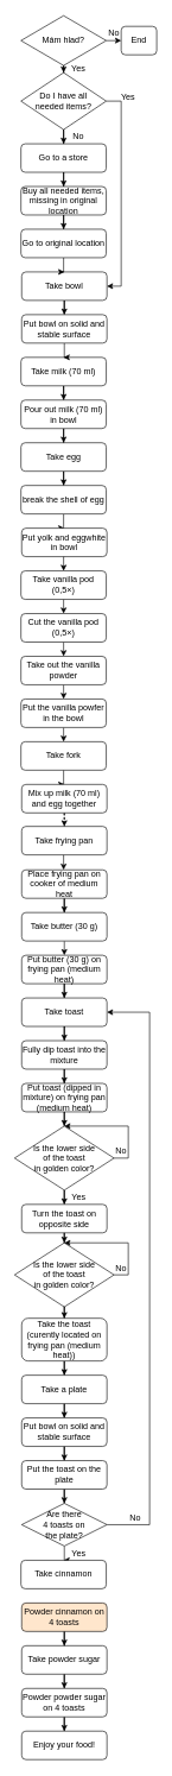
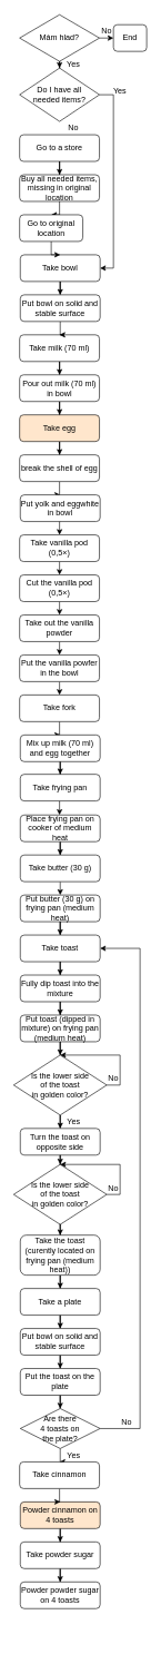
- <mxCell id="78" style="edgeStyle=orthogonalEdgeStyle;rounded=0;orthogonalLoop=1;jettySize=auto;html=1;entryX=0.5;entryY=0;entryDx=0;entryDy=0;" edge="1" parent="1" source="79" target="76"><mxGeometry relative="1" as="geometry" /></mxCell>
- <mxCell id="83" value="Go to original location" style="rounded=1;whiteSpace=wrap;html=1;" vertex="1" parent="1"><mxGeometry x="29" y="320" width="120" height="40" as="geometry" /></mxCell>
+ <mxCell id="83" value="Go to original location" style="rounded=1;whiteSpace=wrap;html=1;" vertex="1" parent="1"><mxGeometry x="29" y="320" width="95" height="40" as="geometry" /></mxCell>
- <mxCell id="5" value="Take egg" style="rounded=1;whiteSpace=wrap;html=1;" vertex="1" parent="1"><mxGeometry x="29" y="620" width="120" height="40" as="geometry" /></mxCell>
+ <mxCell id="5" value="Take egg" style="rounded=1;whiteSpace=wrap;html=1;fillColor=#ffe6cc;" vertex="1" parent="1"><mxGeometry x="29" y="620" width="120" height="40" as="geometry" /></mxCell>
- <mxCell id="19" style="edgeStyle=orthogonalEdgeStyle;rounded=0;orthogonalLoop=1;jettySize=auto;html=1;entryX=0.5;entryY=0;entryDx=0;entryDy=0;dashed=1;" edge="1" parent="1" source="20" target="24"><mxGeometry relative="1" as="geometry" /></mxCell>
+ <mxCell id="19" style="edgeStyle=orthogonalEdgeStyle;rounded=0;orthogonalLoop=1;jettySize=auto;html=1;entryX=0.5;entryY=0;entryDx=0;entryDy=0;" edge="1" parent="1" source="20" target="24"><mxGeometry relative="1" as="geometry" /></mxCell>
+ <mxCell id="87" style="edgeStyle=orthogonalEdgeStyle;rounded=0;orthogonalLoop=1;jettySize=auto;html=1;entryX=0.5;entryY=0;entryDx=0;entryDy=0;" edge="1" parent="1" source="88" target="86"><mxGeometry relative="1" as="geometry" /></mxCell>
- <mxCell id="90" style="edgeStyle=orthogonalEdgeStyle;rounded=0;orthogonalLoop=1;jettySize=auto;html=1;entryX=0.5;entryY=0;entryDx=0;entryDy=0;" edge="1" parent="1" source="91" target="92"><mxGeometry relative="1" as="geometry" /></mxCell>
- <mxCell id="92" value="Enjoy your food!" style="rounded=1;whiteSpace=wrap;html=1;" vertex="1" parent="1"><mxGeometry x="30" y="2430" width="120" height="40" as="geometry" /></mxCell>
